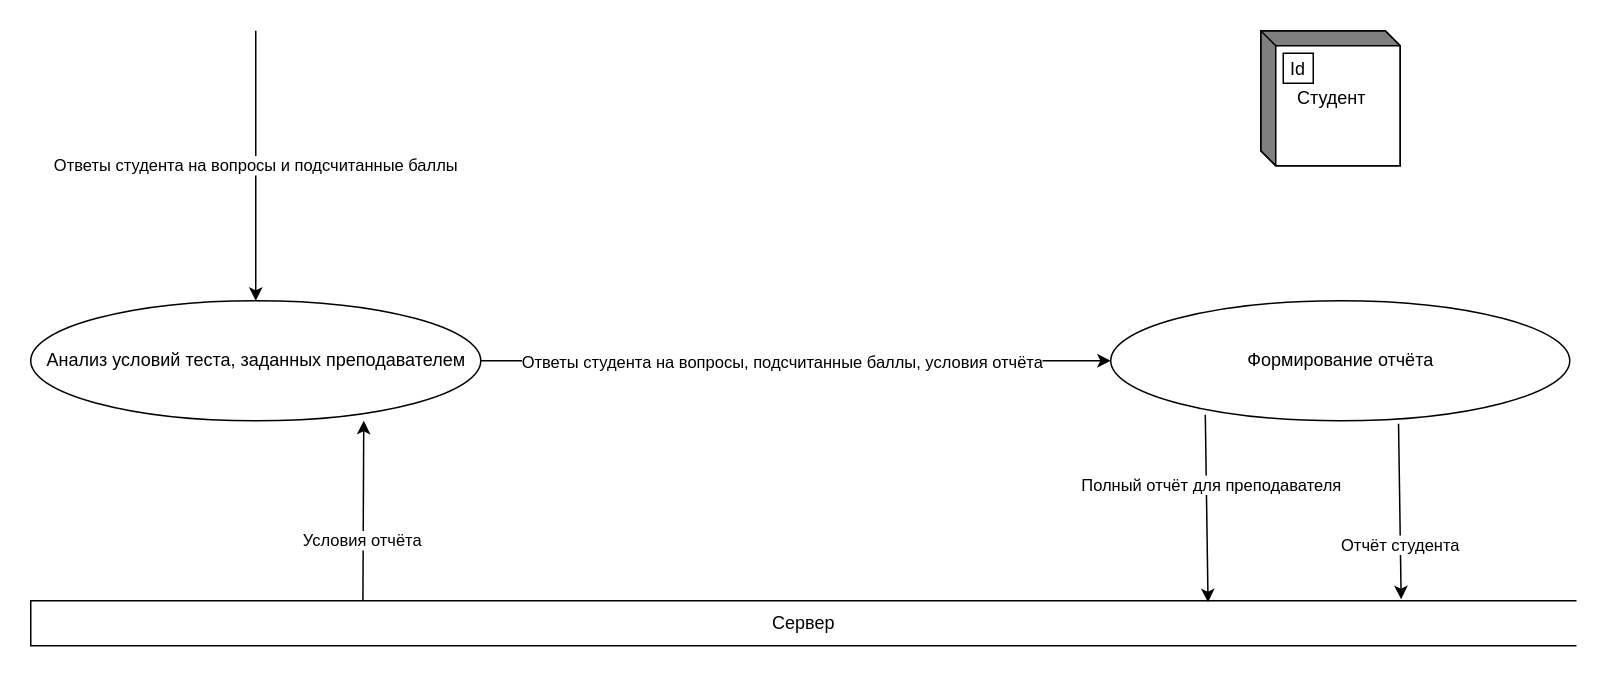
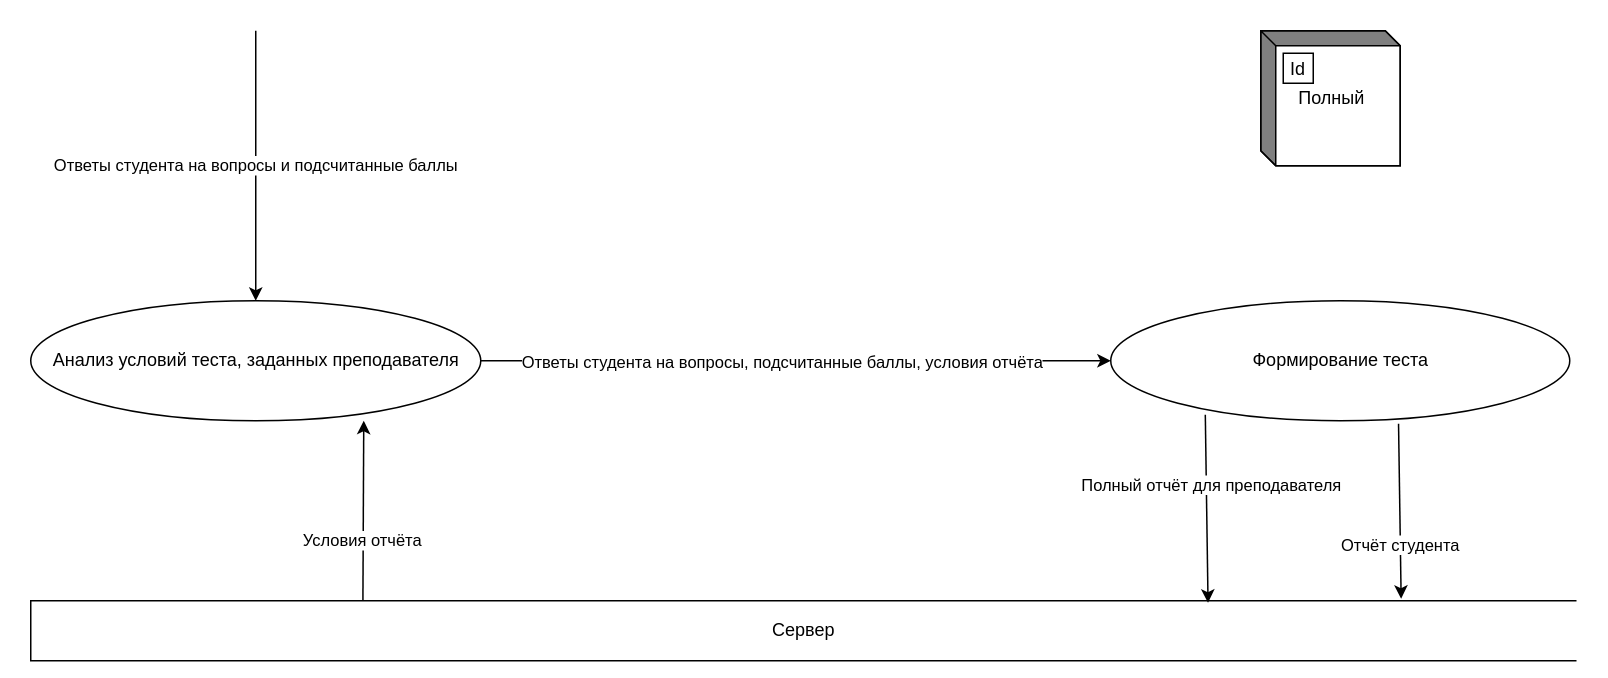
- <mxCell id="3" value="Студент" style="html=1;dashed=0;whitespace=wrap;shape=mxgraph.dfd.externalEntity" vertex="1" parent="1"><mxGeometry x="840" y="20" width="93" height="90" as="geometry" /></mxCell>
+ <mxCell id="3" value="Полный" style="html=1;dashed=0;whitespace=wrap;shape=mxgraph.dfd.externalEntity" vertex="1" parent="1"><mxGeometry x="840" y="20" width="93" height="90" as="geometry" /></mxCell>
- <mxCell id="2" value="Анализ условий теста, заданных преподавателем" style="shape=ellipse;html=1;dashed=0;whitespace=wrap;perimeter=ellipsePerimeter;" vertex="1" parent="1"><mxGeometry x="20" y="200" width="300" height="80" as="geometry" /></mxCell>
+ <mxCell id="2" value="Анализ условий теста, заданных преподавателя" style="shape=ellipse;html=1;dashed=0;whitespace=wrap;perimeter=ellipsePerimeter;" vertex="1" parent="1"><mxGeometry x="20" y="200" width="300" height="80" as="geometry" /></mxCell>
- <mxCell id="9" value="Формирование отчёта" style="shape=ellipse;html=1;dashed=0;whitespace=wrap;perimeter=ellipsePerimeter;" vertex="1" parent="1"><mxGeometry x="740" y="200" width="306" height="80" as="geometry" /></mxCell>
+ <mxCell id="9" value="Формирование теста" style="shape=ellipse;html=1;dashed=0;whitespace=wrap;perimeter=ellipsePerimeter;" vertex="1" parent="1"><mxGeometry x="740" y="200" width="306" height="80" as="geometry" /></mxCell>
- <mxCell id="5" value="Сервер" style="html=1;dashed=0;whitespace=wrap;shape=partialRectangle;right=0;" vertex="1" parent="1"><mxGeometry x="20" y="400" width="1030" height="30" as="geometry" /></mxCell>
+ <mxCell id="5" value="Сервер" style="html=1;dashed=0;whitespace=wrap;shape=partialRectangle;right=0;" vertex="1" parent="1"><mxGeometry x="20" y="400" width="1030" height="40" as="geometry" /></mxCell>
